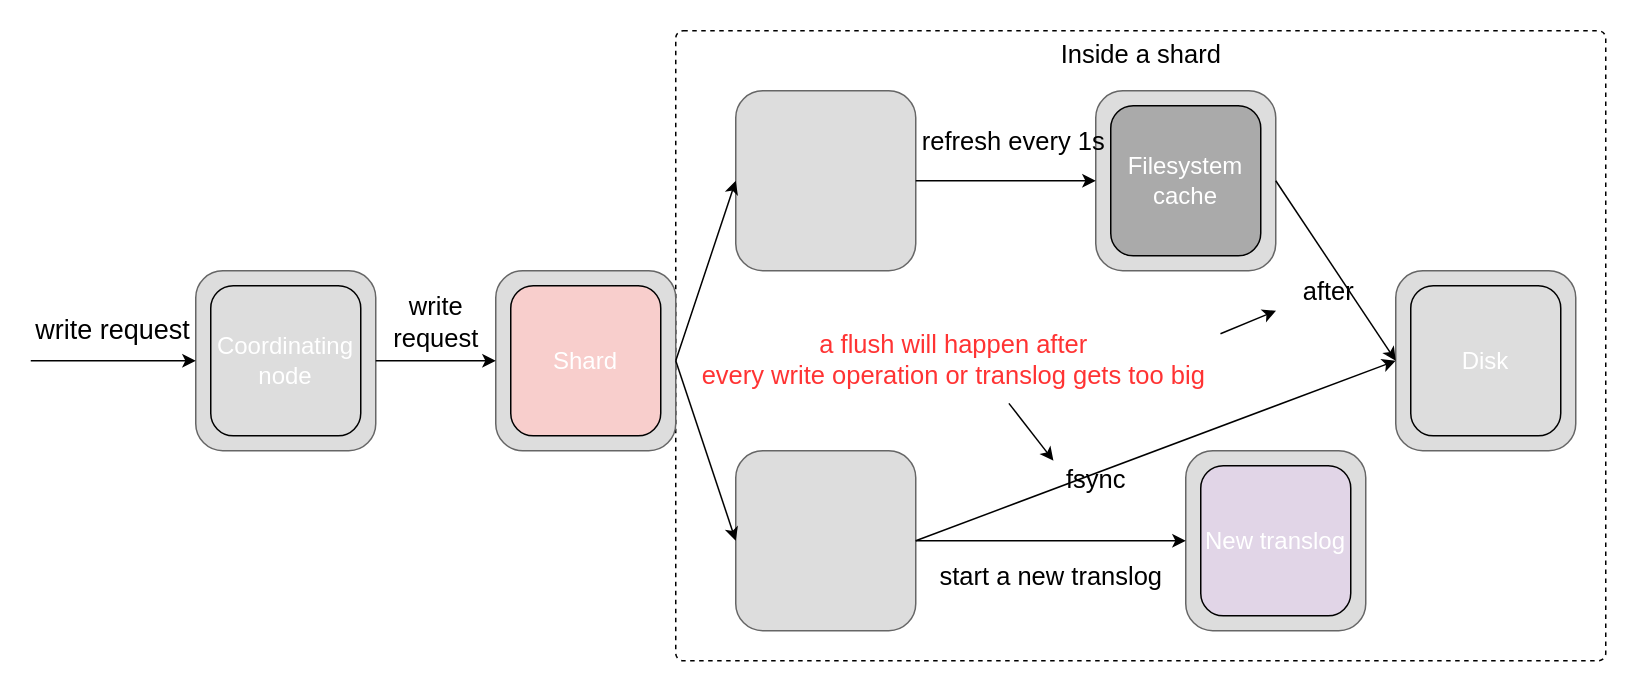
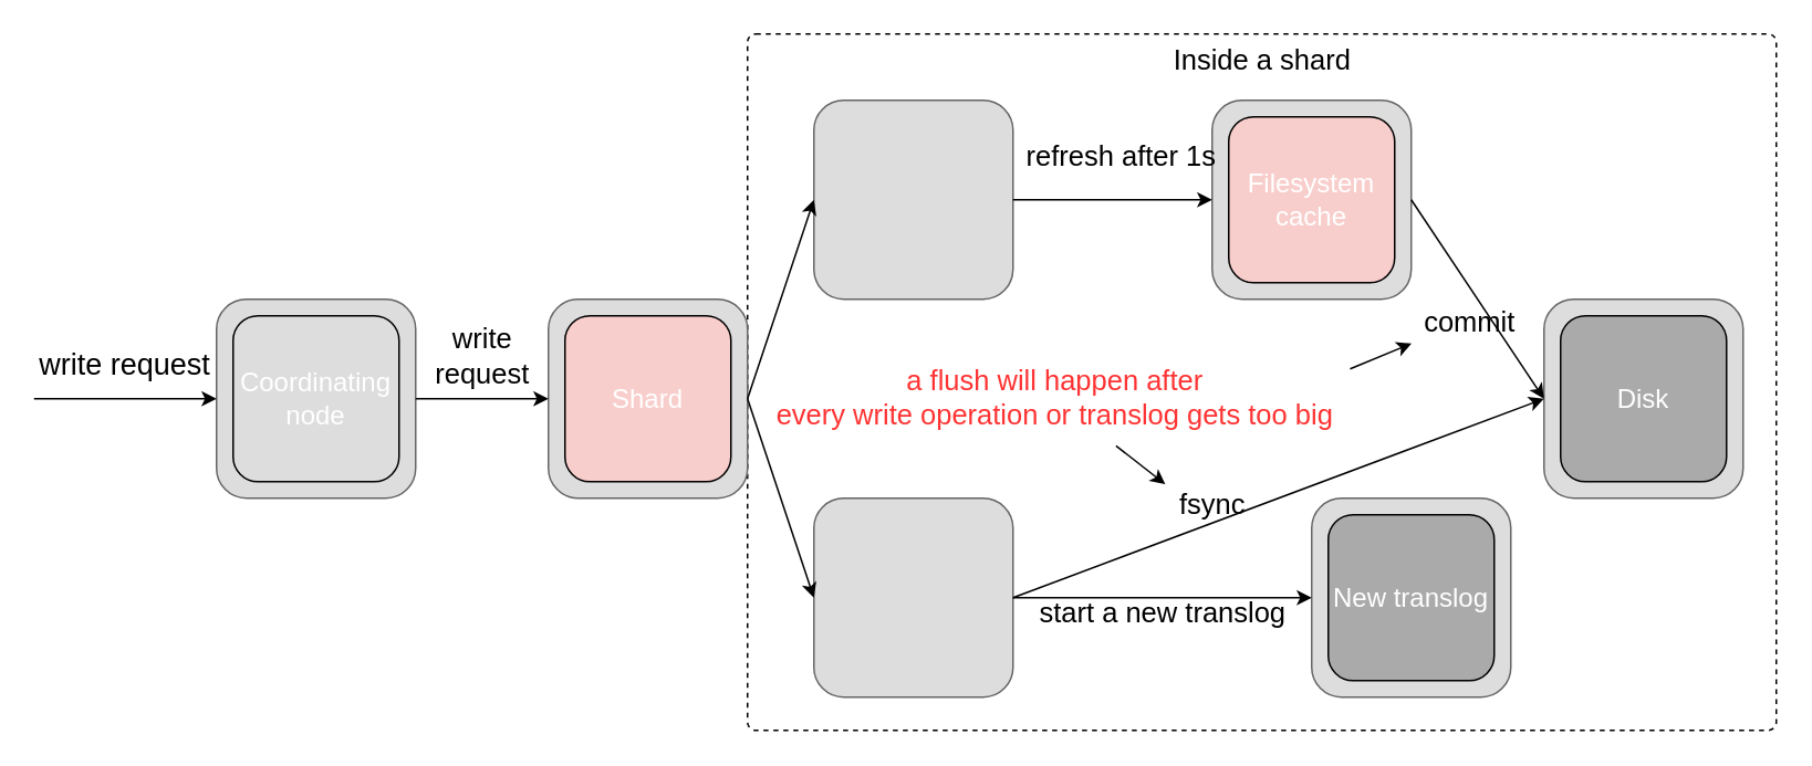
- <mxCell id="32" value="refresh every 1s" style="text;html=1;align=center;verticalAlign=middle;resizable=0;points=[];autosize=1;fontSize=17;" parent="1" vertex="1"><mxGeometry x="605" y="80" width="140" height="30" as="geometry" /></mxCell>
+ <mxCell id="32" value="refresh after 1s" style="text;html=1;align=center;verticalAlign=middle;resizable=0;points=[];autosize=1;fontSize=17;" parent="1" vertex="1"><mxGeometry x="605" y="80" width="140" height="30" as="geometry" /></mxCell>
- <mxCell id="19" value="&lt;font style=&quot;font-size: 16px&quot; color=&quot;#ffffff&quot;&gt;Filesystem&lt;br&gt;cache&lt;/font&gt;" style="rounded=1;whiteSpace=wrap;html=1;fillColor=#aaaaaa" parent="17" vertex="1"><mxGeometry x="10" y="10" width="100" height="100" as="geometry" /></mxCell>
+ <mxCell id="19" value="&lt;font style=&quot;font-size: 16px&quot; color=&quot;#ffffff&quot;&gt;Filesystem&lt;br&gt;cache&lt;/font&gt;" style="rounded=1;whiteSpace=wrap;html=1;fillColor=#f8cecc;" parent="17" vertex="1"><mxGeometry x="10" y="10" width="100" height="100" as="geometry" /></mxCell>
- <mxCell id="33" value="after" style="text;html=1;align=center;verticalAlign=middle;resizable=0;points=[];autosize=1;fontSize=17;" parent="1" vertex="1"><mxGeometry x="850" y="180" width="70" height="30" as="geometry" /></mxCell>
+ <mxCell id="33" value="commit" style="text;html=1;align=center;verticalAlign=middle;resizable=0;points=[];autosize=1;fontSize=17;" parent="1" vertex="1"><mxGeometry x="850" y="180" width="70" height="30" as="geometry" /></mxCell>
- <mxCell id="13" value="&lt;font style=&quot;font-size: 16px&quot; color=&quot;#ffffff&quot;&gt;Disk&lt;/font&gt;" style="rounded=1;whiteSpace=wrap;html=1;fillColor=#dddddd;" parent="11" vertex="1"><mxGeometry x="10" y="10" width="100" height="100" as="geometry" /></mxCell>
+ <mxCell id="13" value="&lt;font style=&quot;font-size: 16px&quot; color=&quot;#ffffff&quot;&gt;Disk&lt;/font&gt;" style="rounded=1;whiteSpace=wrap;html=1;fillColor=#aaaaaa" parent="11" vertex="1"><mxGeometry x="10" y="10" width="100" height="100" as="geometry" /></mxCell>
- <mxCell id="34" value="fsync" style="text;html=1;align=center;verticalAlign=middle;resizable=0;points=[];autosize=1;fontSize=17;" parent="1" vertex="1"><mxGeometry x="700" y="305" width="60" height="30" as="geometry" /></mxCell>
+ <mxCell id="34" value="fsync" style="text;html=1;align=center;verticalAlign=middle;resizable=0;points=[];autosize=1;fontSize=17;" parent="1" vertex="1"><mxGeometry x="700" y="290" width="60" height="30" as="geometry" /></mxCell>
- <mxCell id="16" value="&lt;font style=&quot;font-size: 16px&quot; color=&quot;#ffffff&quot;&gt;New translog&lt;/font&gt;" style="rounded=1;whiteSpace=wrap;html=1;fillColor=#e1d5e7;" parent="14" vertex="1"><mxGeometry x="10" y="10" width="100" height="100" as="geometry" /></mxCell>
+ <mxCell id="16" value="&lt;font style=&quot;font-size: 16px&quot; color=&quot;#ffffff&quot;&gt;New translog&lt;/font&gt;" style="rounded=1;whiteSpace=wrap;html=1;fillColor=#aaaaaa" parent="14" vertex="1"><mxGeometry x="10" y="10" width="100" height="100" as="geometry" /></mxCell>
- <mxCell id="35" value="start a new translog" style="text;html=1;align=center;verticalAlign=middle;resizable=0;points=[];autosize=1;fontSize=17;" parent="1" vertex="1"><mxGeometry x="620" y="370" width="160" height="30" as="geometry" /></mxCell>
+ <mxCell id="35" value="start a new translog" style="text;html=1;align=center;verticalAlign=middle;resizable=0;points=[];autosize=1;fontSize=17;" parent="1" vertex="1"><mxGeometry x="620" y="355" width="160" height="30" as="geometry" /></mxCell>
